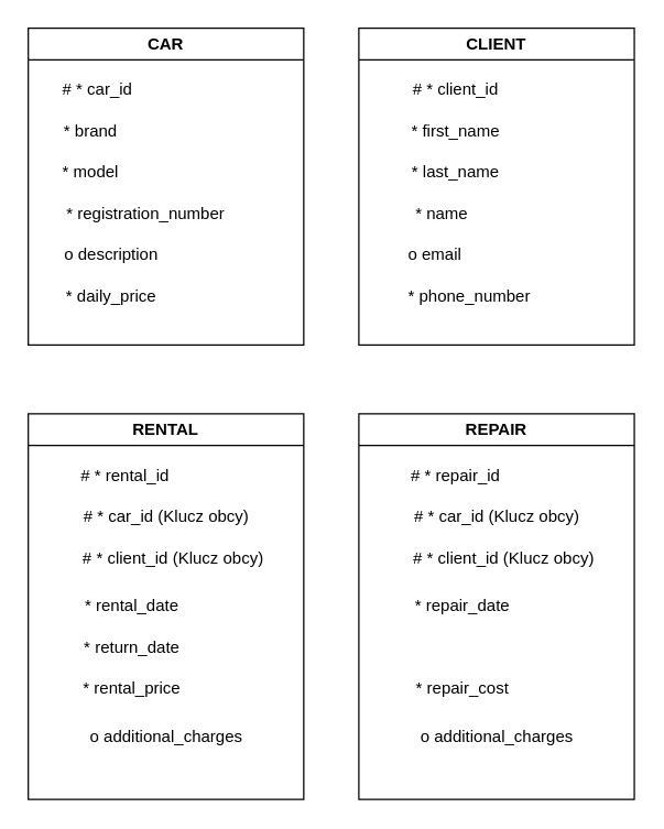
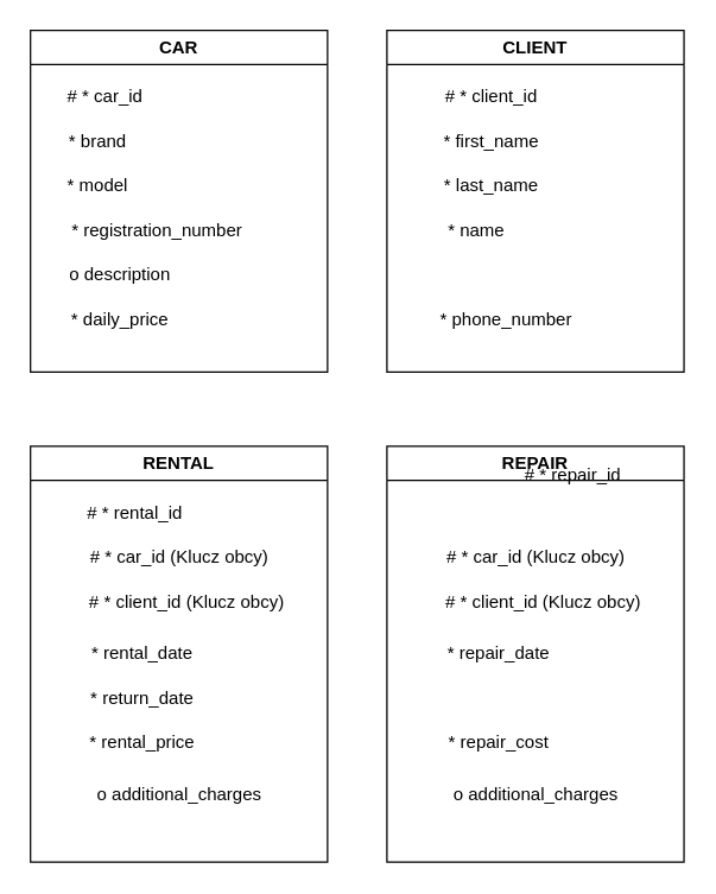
- <mxCell id="15" value="o&amp;nbsp;email " style="text;html=1;align=center;verticalAlign=middle;resizable=0;points=[];autosize=1;strokeColor=none;fillColor=none;" vertex="1" parent="9"><mxGeometry x="25" y="150" width="60" height="30" as="geometry" /></mxCell>
- <mxCell id="25" value="# *&amp;nbsp;repair_id " style="text;html=1;align=center;verticalAlign=middle;resizable=0;points=[];autosize=1;strokeColor=none;fillColor=none;" vertex="1" parent="24"><mxGeometry x="25" y="30" width="90" height="30" as="geometry" /></mxCell>
+ <mxCell id="25" value="# *&amp;nbsp;repair_id " style="text;html=1;align=center;verticalAlign=middle;resizable=0;points=[];autosize=1;strokeColor=none;fillColor=none;" vertex="1" parent="24"><mxGeometry x="80" y="5" width="90" height="30" as="geometry" /></mxCell>
